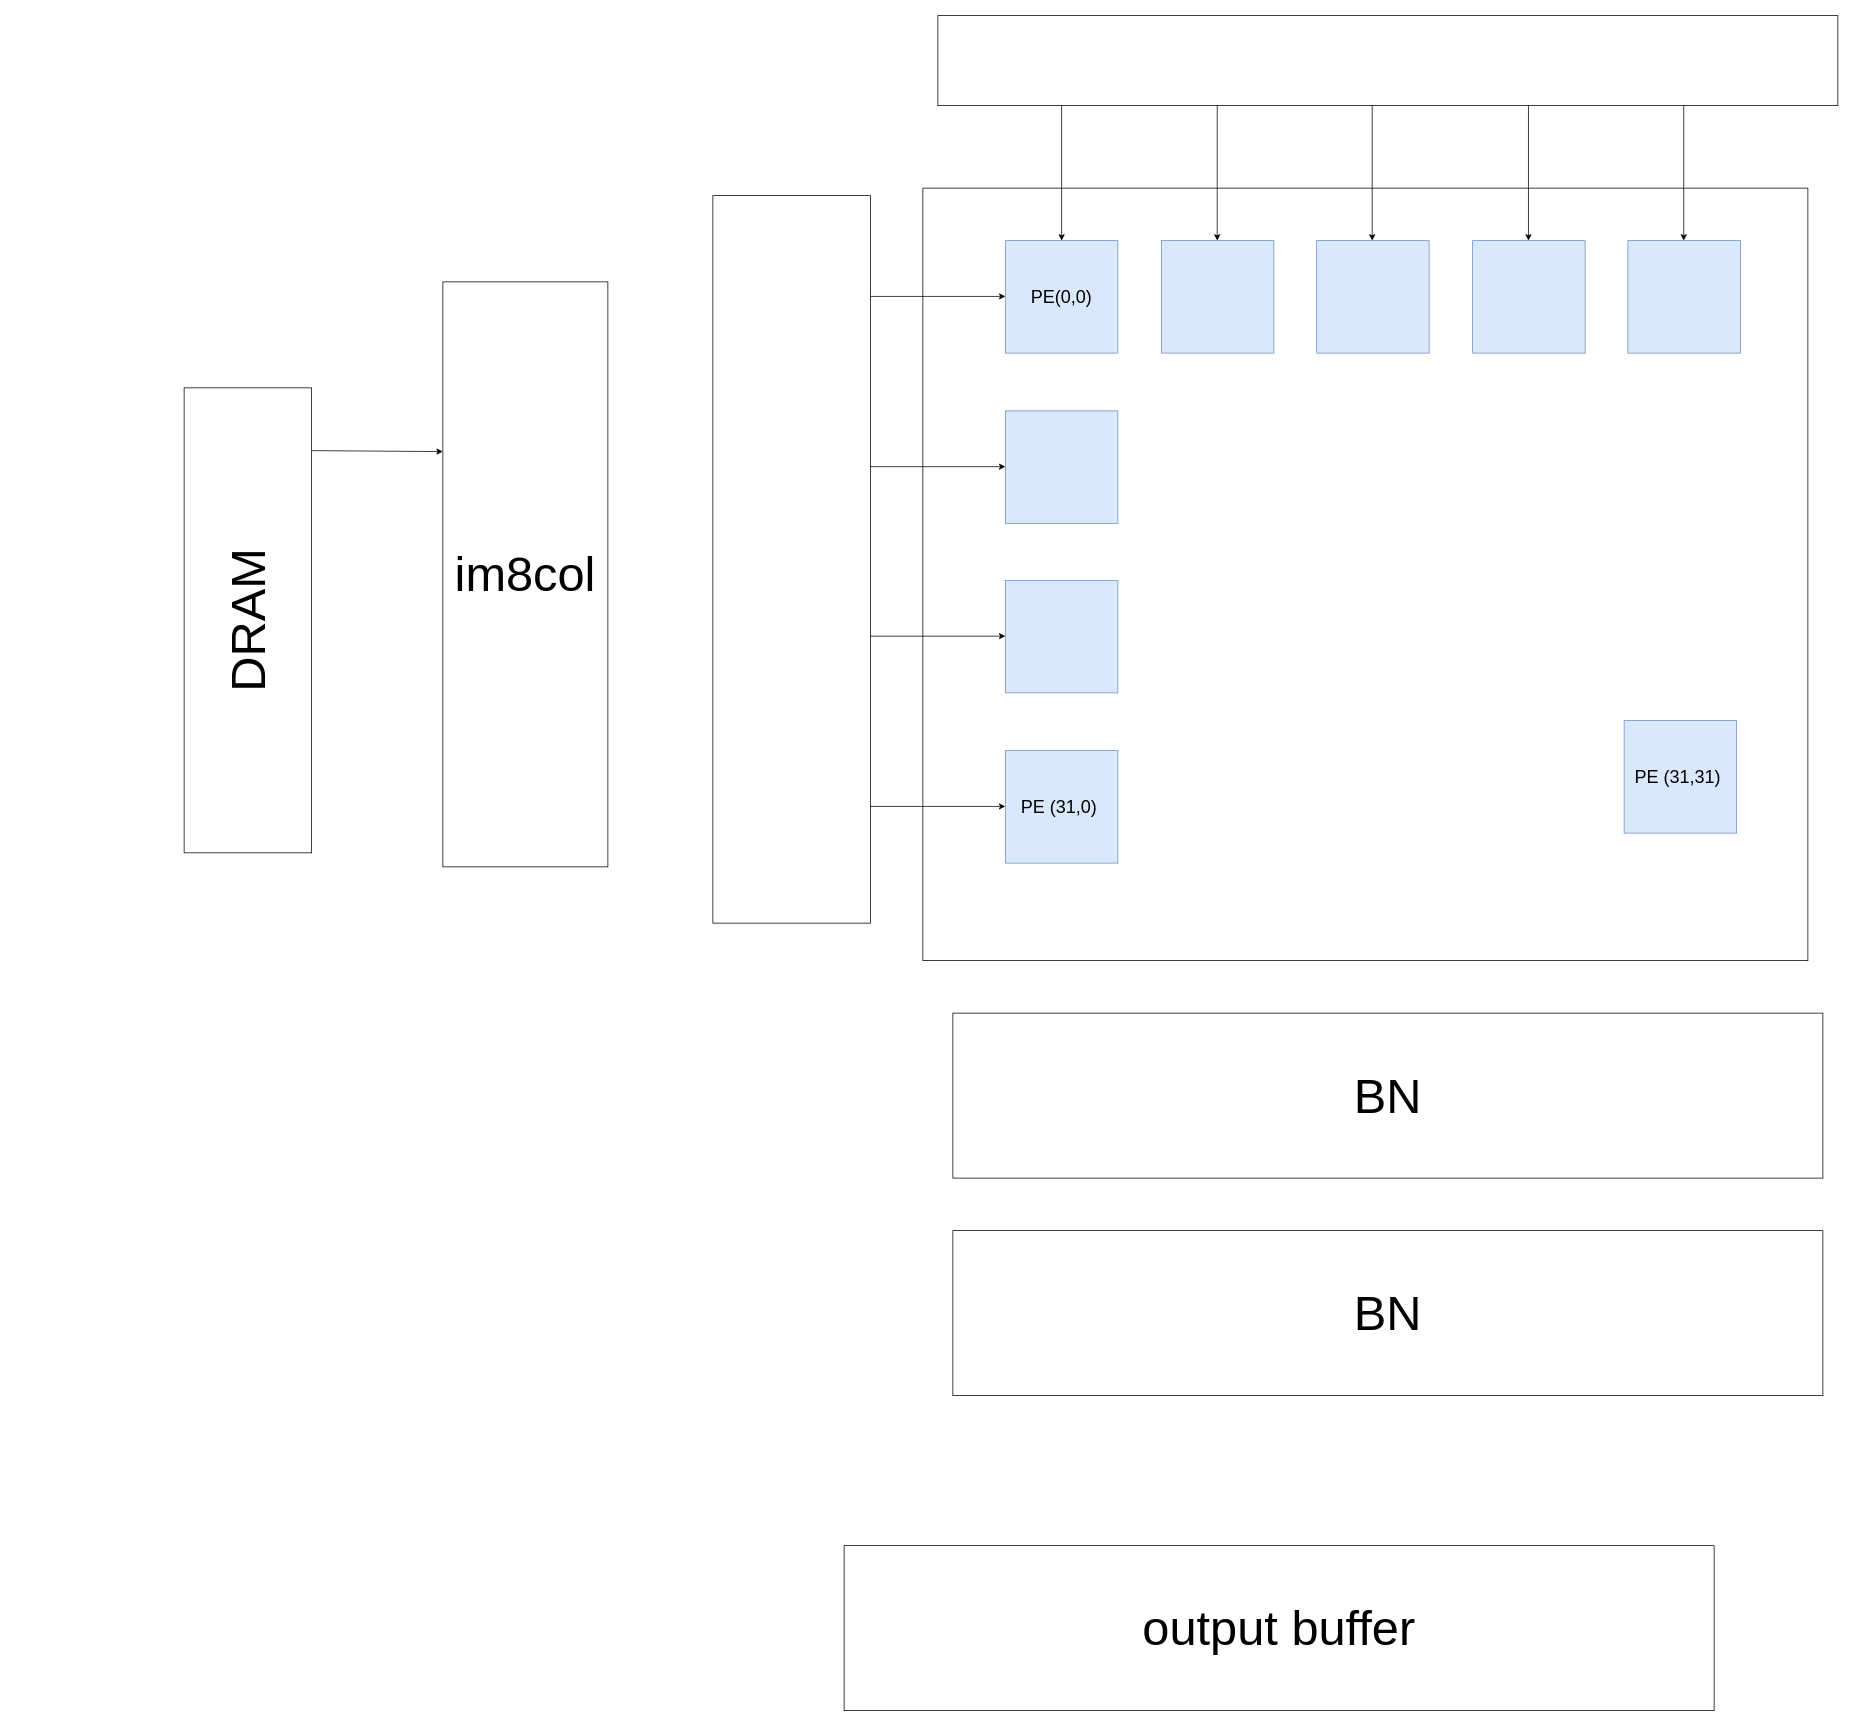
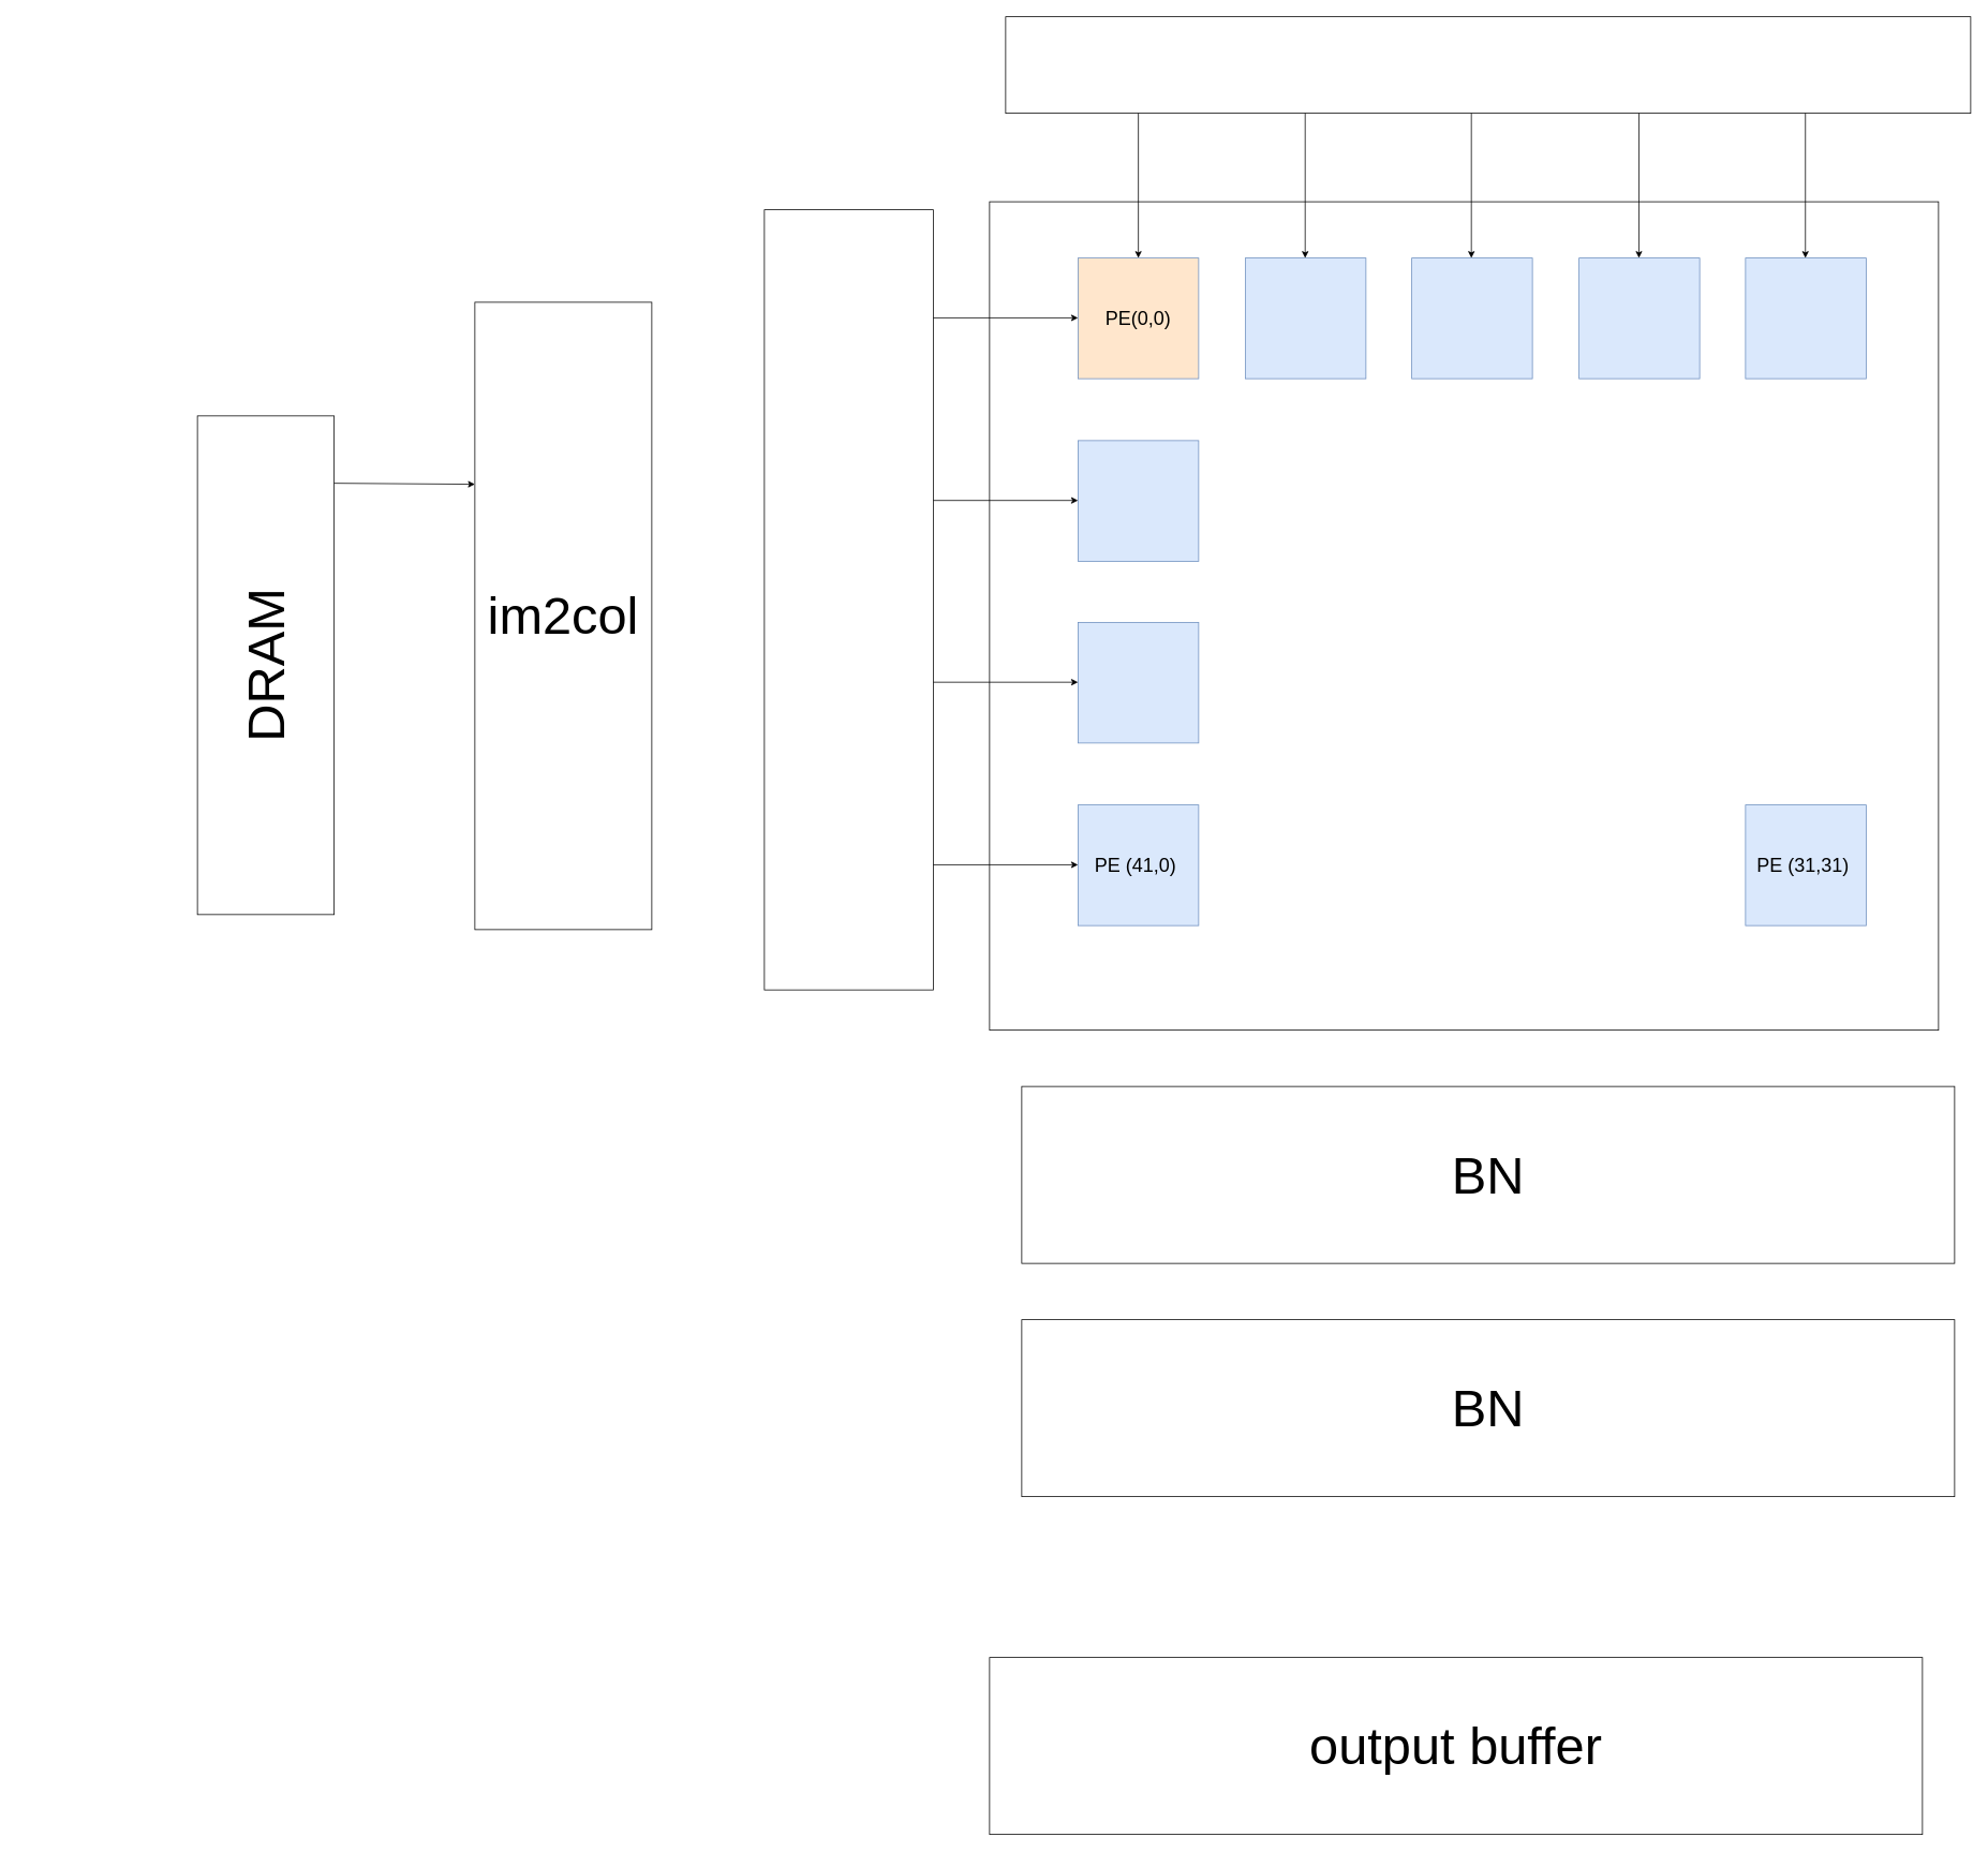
- <mxCell id="6" value="&lt;font style=&quot;font-size: 24px;&quot;&gt;PE(0,0)&lt;/font&gt;" style="whiteSpace=wrap;html=1;aspect=fixed;flipV=0;flipH=0;fillColor=#dae8fc;strokeColor=#6c8ebf;" vertex="1" parent="1"><mxGeometry x="1340" y="320" width="150" height="150" as="geometry" /></mxCell>
+ <mxCell id="6" value="&lt;font style=&quot;font-size: 24px;&quot;&gt;PE(0,0)&lt;/font&gt;" style="whiteSpace=wrap;html=1;aspect=fixed;flipV=0;flipH=0;fillColor=#ffe6cc;strokeColor=#6c8ebf;" vertex="1" parent="1"><mxGeometry x="1340" y="320" width="150" height="150" as="geometry" /></mxCell>
- <mxCell id="25" value="&lt;span style=&quot;font-size: 65px;&quot;&gt;im8col&lt;/span&gt;" style="rounded=0;whiteSpace=wrap;html=1;" vertex="1" parent="1"><mxGeometry x="590" y="375" width="220" height="780" as="geometry" /></mxCell>
+ <mxCell id="25" value="&lt;span style=&quot;font-size: 65px;&quot;&gt;im2col&lt;/span&gt;" style="rounded=0;whiteSpace=wrap;html=1;" vertex="1" parent="1"><mxGeometry x="590" y="375" width="220" height="780" as="geometry" /></mxCell>
- <mxCell id="14" value="&lt;font style=&quot;font-size: 24px;&quot;&gt;PE (31,31)&amp;nbsp;&lt;/font&gt;" style="whiteSpace=wrap;html=1;aspect=fixed;flipV=1;fillColor=#dae8fc;strokeColor=#6c8ebf;" vertex="1" parent="1"><mxGeometry x="2165" y="960" width="150" height="150" as="geometry" /></mxCell>
+ <mxCell id="14" value="&lt;font style=&quot;font-size: 24px;&quot;&gt;PE (31,31)&amp;nbsp;&lt;/font&gt;" style="whiteSpace=wrap;html=1;aspect=fixed;flipV=1;fillColor=#dae8fc;strokeColor=#6c8ebf;" vertex="1" parent="1"><mxGeometry x="2170" y="1000" width="150" height="150" as="geometry" /></mxCell>
- <mxCell id="7" value="&lt;span style=&quot;font-size: 24px;&quot;&gt;PE (31,0)&amp;nbsp;&lt;/span&gt;" style="whiteSpace=wrap;html=1;aspect=fixed;flipV=0;flipH=0;fillColor=#dae8fc;strokeColor=#6c8ebf;" vertex="1" parent="1"><mxGeometry x="1340" y="1000" width="150" height="150" as="geometry" /></mxCell>
+ <mxCell id="7" value="&lt;span style=&quot;font-size: 24px;&quot;&gt;PE (41,0)&amp;nbsp;&lt;/span&gt;" style="whiteSpace=wrap;html=1;aspect=fixed;flipV=0;flipH=0;fillColor=#dae8fc;strokeColor=#6c8ebf;" vertex="1" parent="1"><mxGeometry x="1340" y="1000" width="150" height="150" as="geometry" /></mxCell>
- <mxCell id="26" value="&lt;span style=&quot;font-size: 65px;&quot;&gt;output buffer&lt;/span&gt;" style="rounded=0;whiteSpace=wrap;html=1;" vertex="1" parent="1"><mxGeometry x="1125" y="2060" width="1160" height="220" as="geometry" /></mxCell>
+ <mxCell id="26" value="&lt;span style=&quot;font-size: 65px;&quot;&gt;output buffer&lt;/span&gt;" style="rounded=0;whiteSpace=wrap;html=1;" vertex="1" parent="1"><mxGeometry x="1230" y="2060" width="1160" height="220" as="geometry" /></mxCell>
